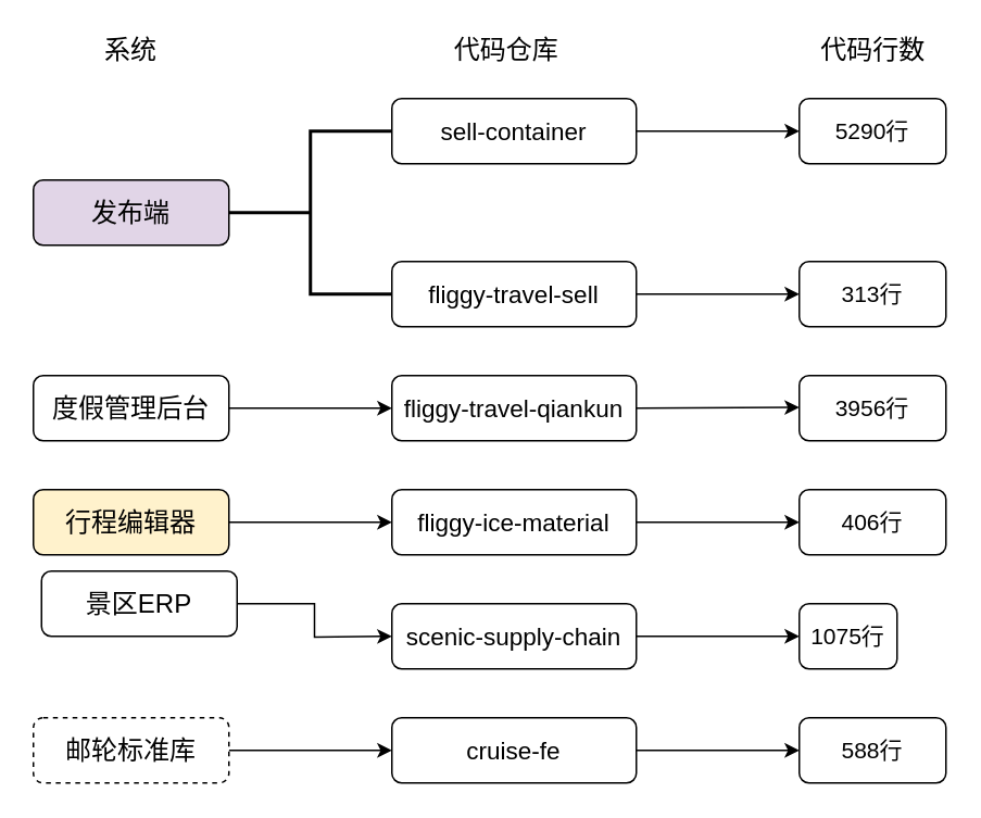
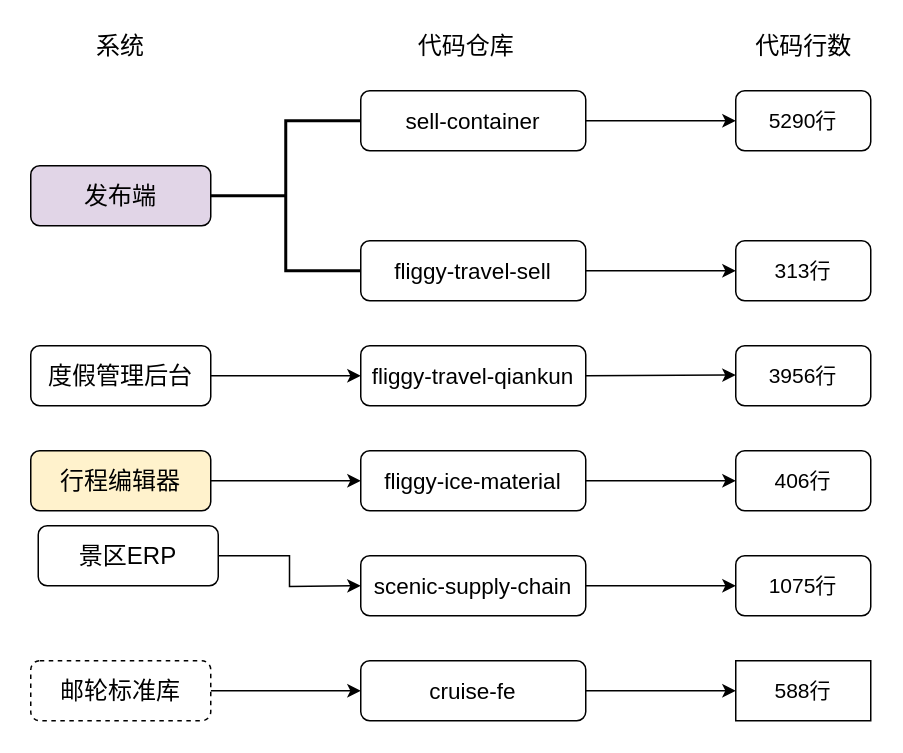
- <mxCell id="27" value="&lt;font style=&quot;font-size: 14px&quot;&gt;1075行&lt;/font&gt;" style="rounded=1;whiteSpace=wrap;html=1;" vertex="1" parent="1"><mxGeometry x="490" y="370" width="60" height="40" as="geometry" /></mxCell>
+ <mxCell id="27" value="&lt;font style=&quot;font-size: 14px&quot;&gt;1075行&lt;/font&gt;" style="rounded=1;whiteSpace=wrap;html=1;" vertex="1" parent="1"><mxGeometry x="490" y="370" width="90" height="40" as="geometry" /></mxCell>
- <mxCell id="32" value="&lt;font style=&quot;font-size: 14px&quot;&gt;588行&lt;/font&gt;" style="rounded=1;whiteSpace=wrap;html=1;" vertex="1" parent="1"><mxGeometry x="490" y="440" width="90" height="40" as="geometry" /></mxCell>
+ <mxCell id="32" value="&lt;font style=&quot;font-size: 14px&quot;&gt;588行&lt;/font&gt;" style="whiteSpace=wrap;html=1;rounded=0;" vertex="1" parent="1"><mxGeometry x="490" y="440" width="90" height="40" as="geometry" /></mxCell>
